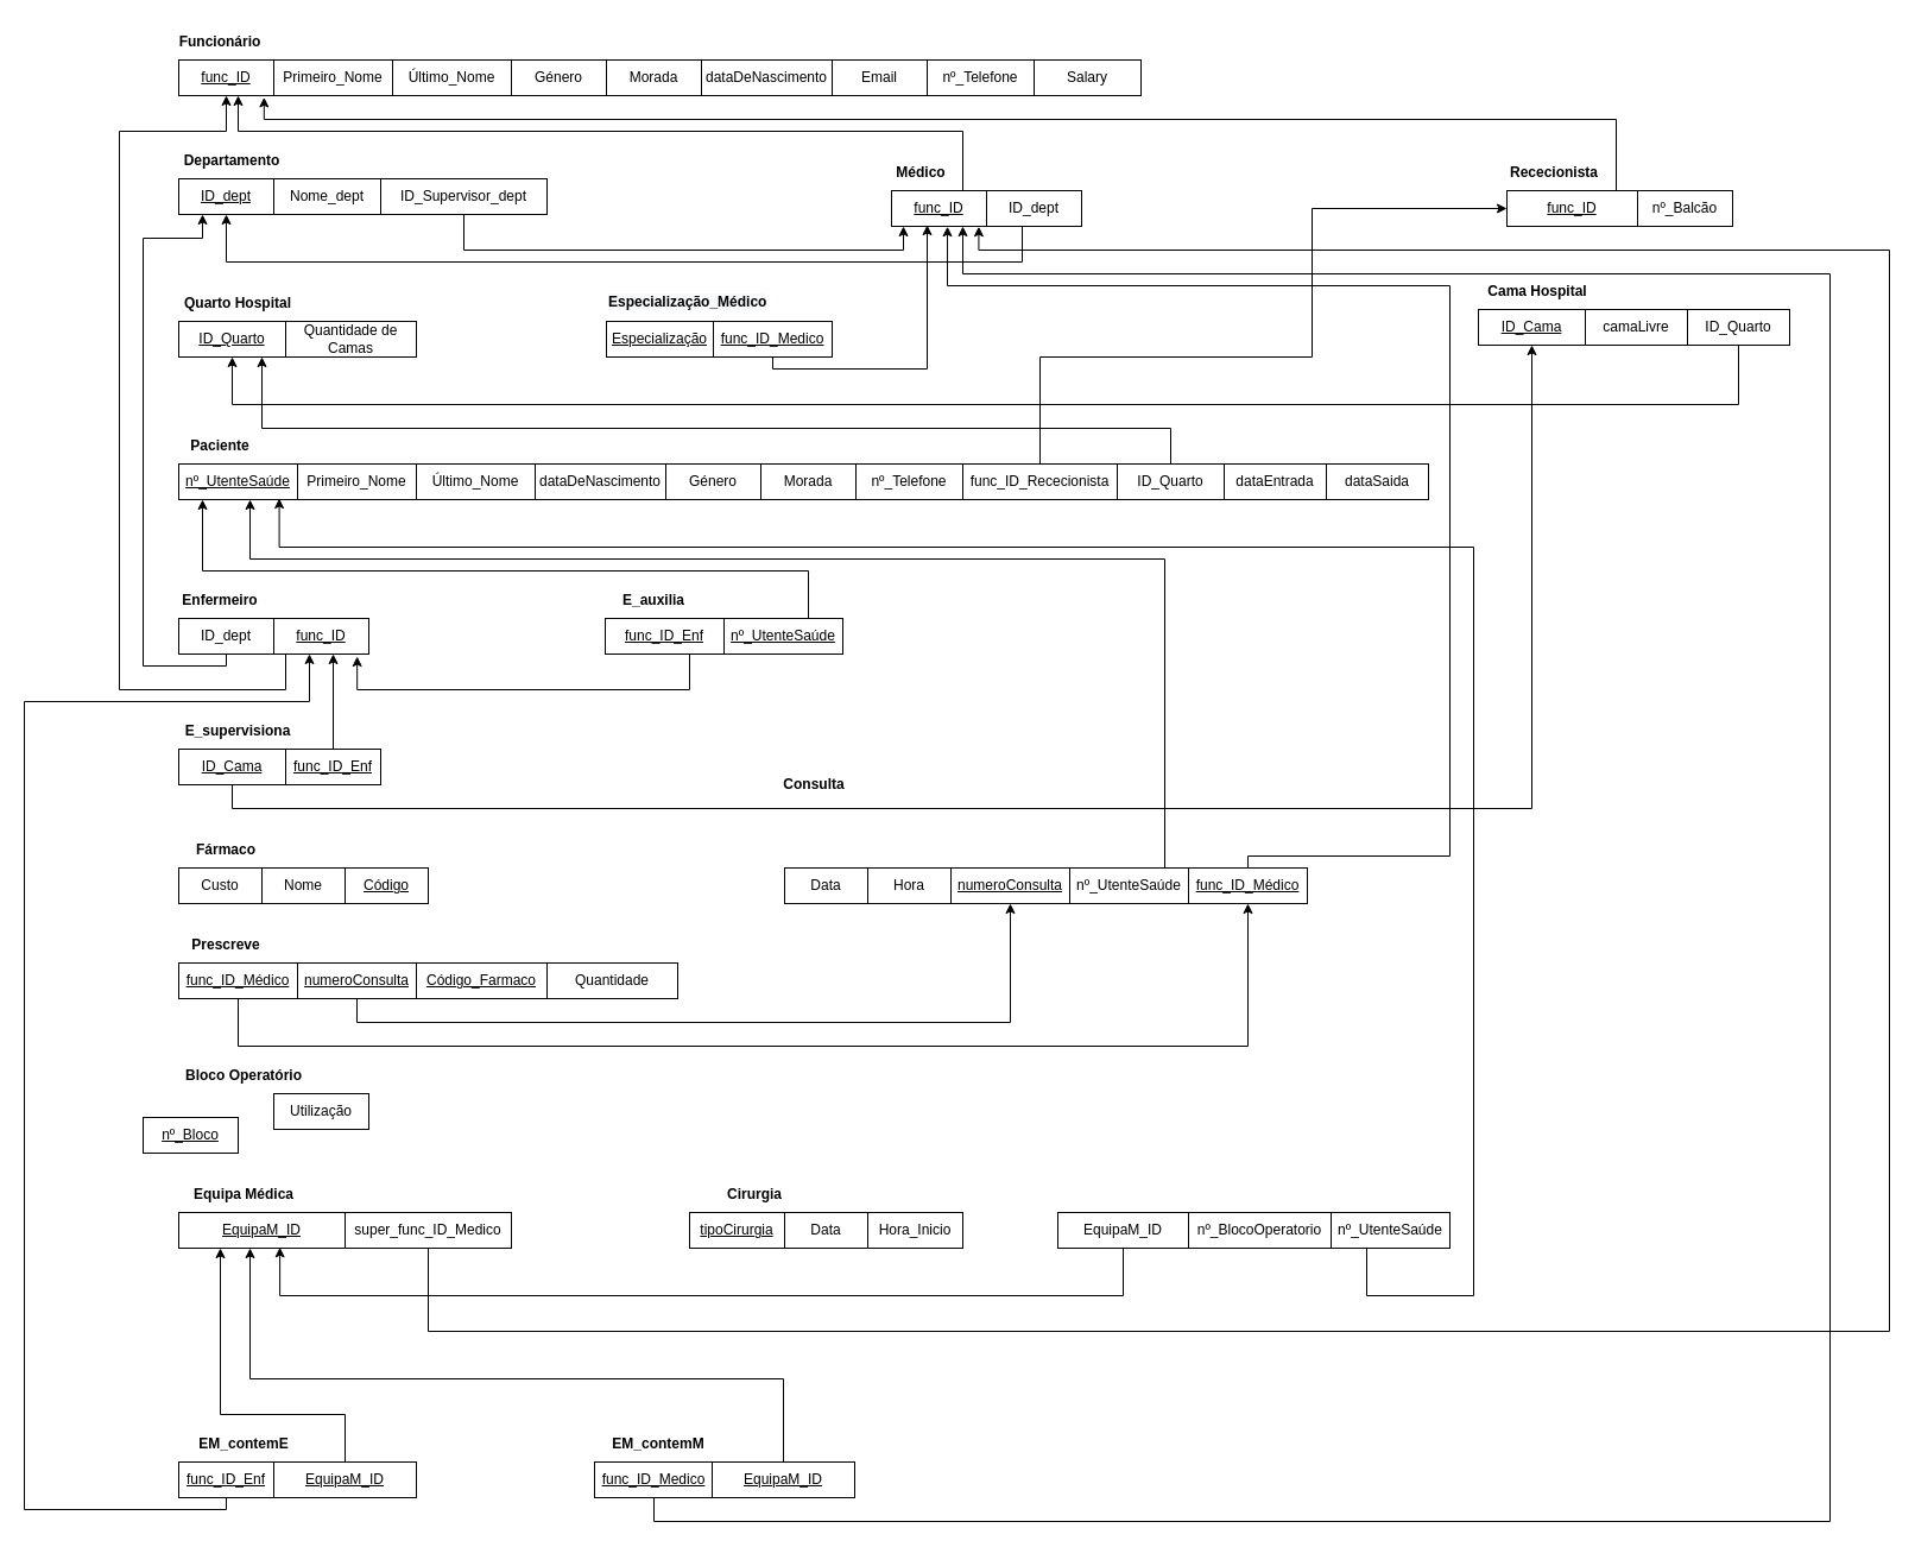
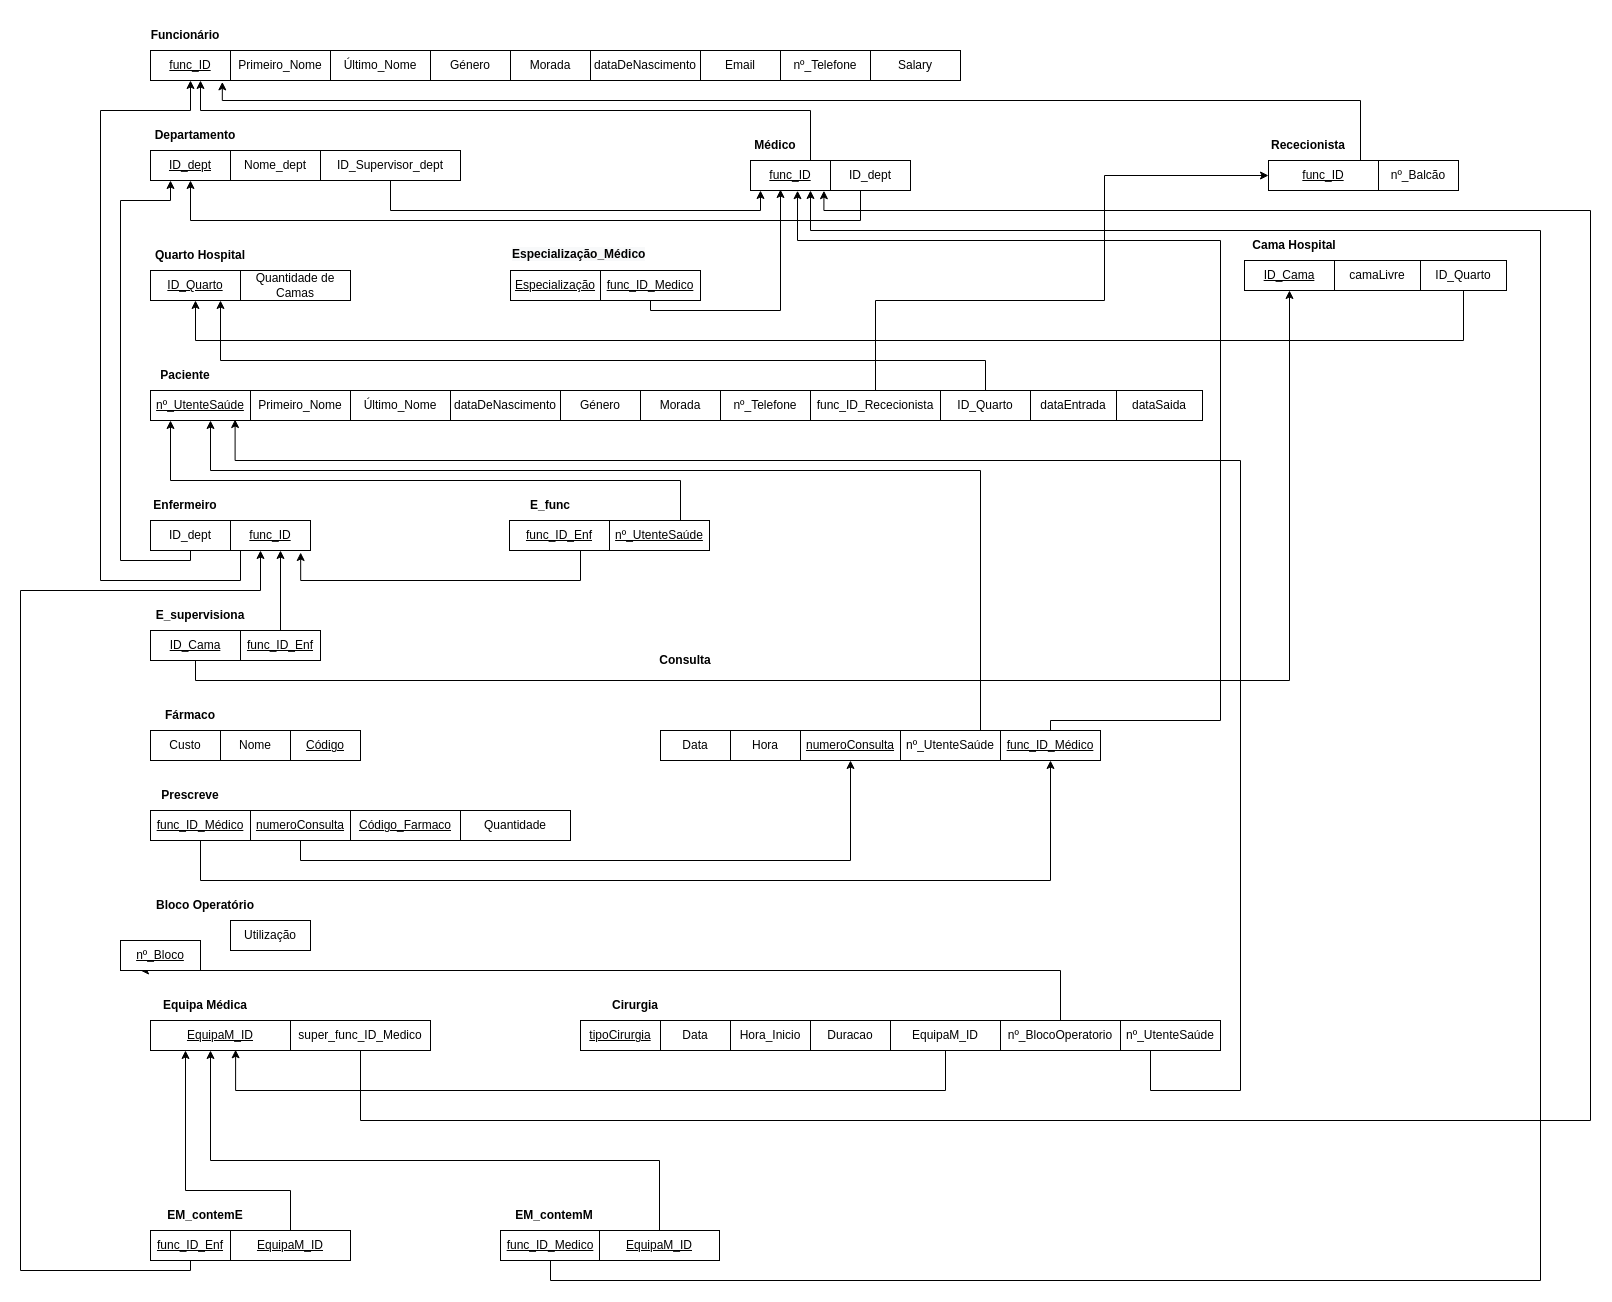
- <mxCell id="34" value="&lt;b&gt;E_auxilia&lt;/b&gt;" style="text;html=1;strokeColor=none;fillColor=none;align=center;verticalAlign=middle;whiteSpace=wrap;rounded=0;" parent="1" vertex="1"><mxGeometry x="510" y="490" width="80" height="30" as="geometry" /></mxCell>
+ <mxCell id="34" value="&lt;b&gt;E_func&lt;/b&gt;" style="text;html=1;strokeColor=none;fillColor=none;align=center;verticalAlign=middle;whiteSpace=wrap;rounded=0;" parent="1" vertex="1"><mxGeometry x="510" y="490" width="80" height="30" as="geometry" /></mxCell>
+ <mxCell id="103" style="edgeStyle=orthogonalEdgeStyle;rounded=0;orthogonalLoop=1;jettySize=auto;html=1;entryX=0.25;entryY=1;entryDx=0;entryDy=0;" parent="1" source="104" target="105" edge="1"><mxGeometry relative="1" as="geometry"><Array as="points"><mxPoint x="1060" y="970" /><mxPoint x="170" y="970" /></Array></mxGeometry></mxCell>
+ <mxCell id="102" value="Duracao" style="rounded=0;whiteSpace=wrap;html=1;" parent="1" vertex="1"><mxGeometry x="810" y="1020" width="80" height="30" as="geometry" /></mxCell>
